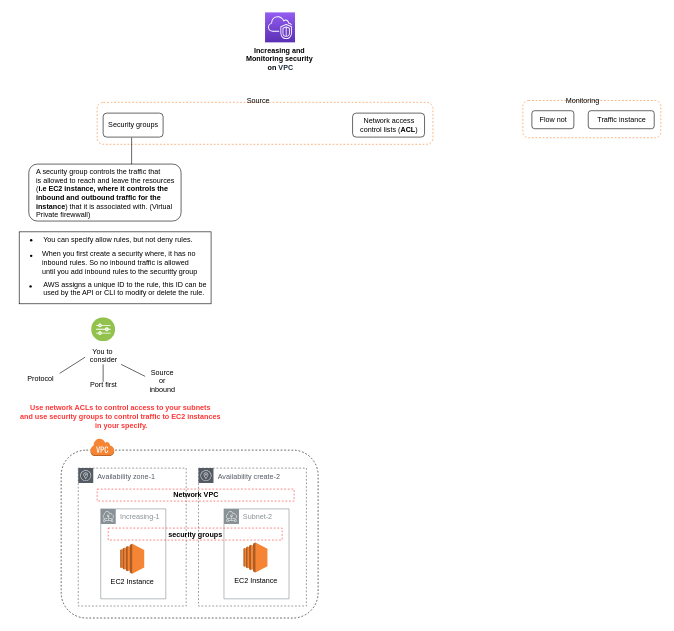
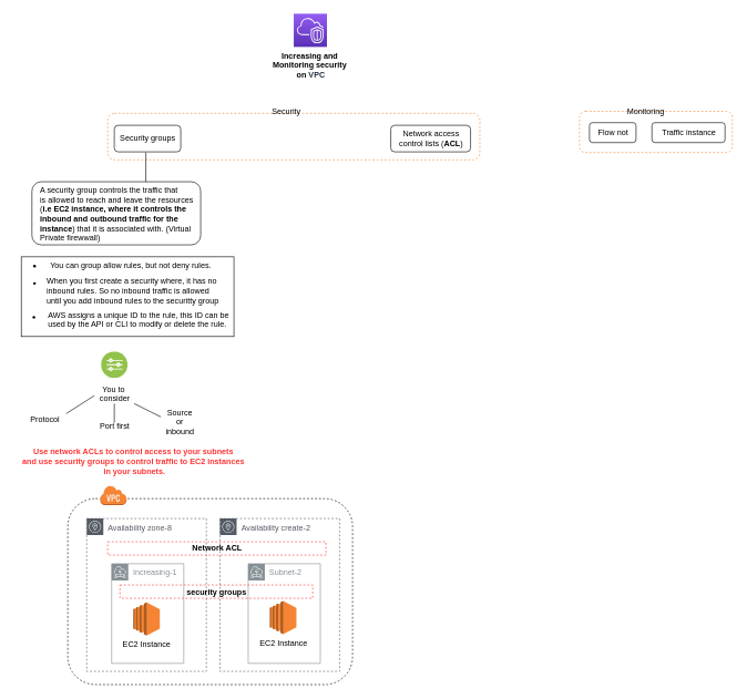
- <mxCell id="13" value="Source" style="text;html=1;align=center;verticalAlign=middle;resizable=0;points=[];autosize=1;strokeColor=none;fillColor=none;" parent="1" vertex="1"><mxGeometry x="394.5" y="153" width="70" height="30" as="geometry" /></mxCell>
+ <mxCell id="13" value="Security" style="text;html=1;align=center;verticalAlign=middle;resizable=0;points=[];autosize=1;strokeColor=none;fillColor=none;" parent="1" vertex="1"><mxGeometry x="394.5" y="153" width="70" height="30" as="geometry" /></mxCell>
- <mxCell id="15" value="&lt;span style=&quot;background-color: initial;&quot;&gt;You can specify allow rules, but not deny rules.&lt;/span&gt;" style="text;html=1;align=center;verticalAlign=middle;resizable=0;points=[];autosize=1;strokeColor=none;fillColor=none;" vertex="1" parent="14"><mxGeometry x="29" y="4" width="270" height="30" as="geometry" /></mxCell>
+ <mxCell id="15" value="&lt;span style=&quot;background-color: initial;&quot;&gt;You can group allow rules, but not deny rules.&lt;/span&gt;" style="text;html=1;align=center;verticalAlign=middle;resizable=0;points=[];autosize=1;strokeColor=none;fillColor=none;" vertex="1" parent="14"><mxGeometry x="29" y="4" width="270" height="30" as="geometry" /></mxCell>
- <mxCell id="32" value="Use network ACLs to control access to your subnets &lt;br&gt;and use security groups to control traffic to EC2 instances&lt;br&gt;&amp;nbsp;in your specify." style="text;html=1;align=center;verticalAlign=middle;resizable=0;points=[];autosize=1;strokeColor=none;fillColor=none;fontColor=#FF3333;fontStyle=1" vertex="1" parent="1"><mxGeometry x="20" y="664" width="360" height="60" as="geometry" /></mxCell>
+ <mxCell id="32" value="Use network ACLs to control access to your subnets &lt;br&gt;and use security groups to control traffic to EC2 instances&lt;br&gt;&amp;nbsp;in your subnets." style="text;html=1;align=center;verticalAlign=middle;resizable=0;points=[];autosize=1;strokeColor=none;fillColor=none;fontColor=#FF3333;fontStyle=1" vertex="1" parent="1"><mxGeometry x="20" y="664" width="360" height="60" as="geometry" /></mxCell>
- <mxCell id="33" value="Availability zone-1" style="sketch=0;outlineConnect=0;gradientColor=none;html=1;whiteSpace=wrap;fontSize=12;fontStyle=0;shape=mxgraph.aws4.group;grIcon=mxgraph.aws4.group_availability_zone;strokeColor=#545B64;fillColor=none;verticalAlign=top;align=left;spacingLeft=30;fontColor=#545B64;dashed=1;strokeWidth=1;" vertex="1" parent="1"><mxGeometry x="130" y="780" width="180" height="230" as="geometry" /></mxCell>
+ <mxCell id="33" value="Availability zone-8" style="sketch=0;outlineConnect=0;gradientColor=none;html=1;whiteSpace=wrap;fontSize=12;fontStyle=0;shape=mxgraph.aws4.group;grIcon=mxgraph.aws4.group_availability_zone;strokeColor=#545B64;fillColor=none;verticalAlign=top;align=left;spacingLeft=30;fontColor=#545B64;dashed=1;strokeWidth=1;" vertex="1" parent="1"><mxGeometry x="130" y="780" width="180" height="230" as="geometry" /></mxCell>
- <mxCell id="43" value="&lt;b&gt;Network VPC&lt;/b&gt;" style="text;html=1;align=center;verticalAlign=middle;resizable=0;points=[];autosize=1;strokeColor=none;fillColor=none;fontColor=#000000;" vertex="1" parent="1"><mxGeometry x="276" y="810" width="100" height="30" as="geometry" /></mxCell>
+ <mxCell id="43" value="&lt;b&gt;Network ACL&lt;/b&gt;" style="text;html=1;align=center;verticalAlign=middle;resizable=0;points=[];autosize=1;strokeColor=none;fillColor=none;fontColor=#000000;" vertex="1" parent="1"><mxGeometry x="276" y="810" width="100" height="30" as="geometry" /></mxCell>
